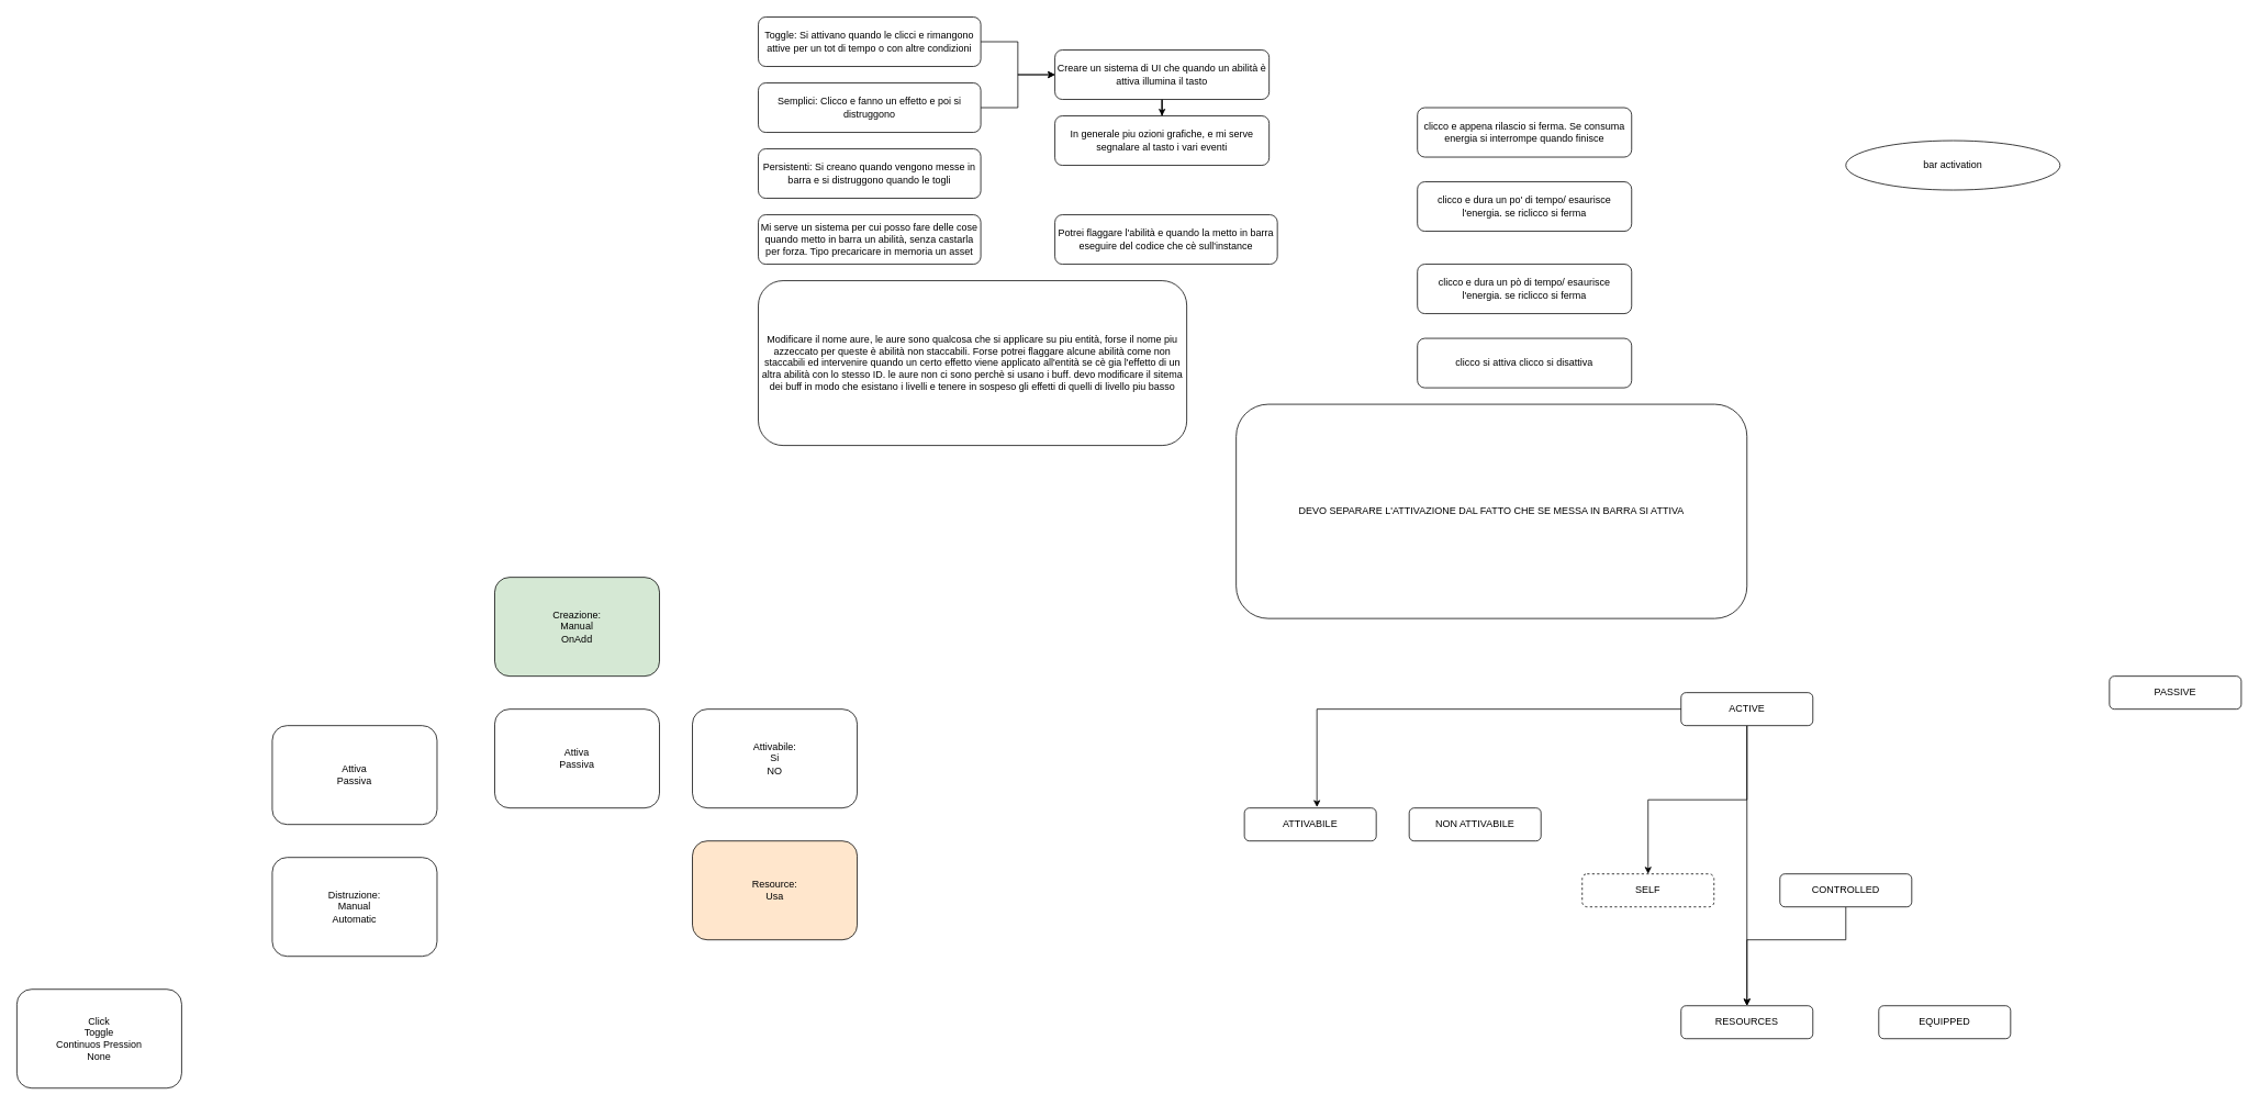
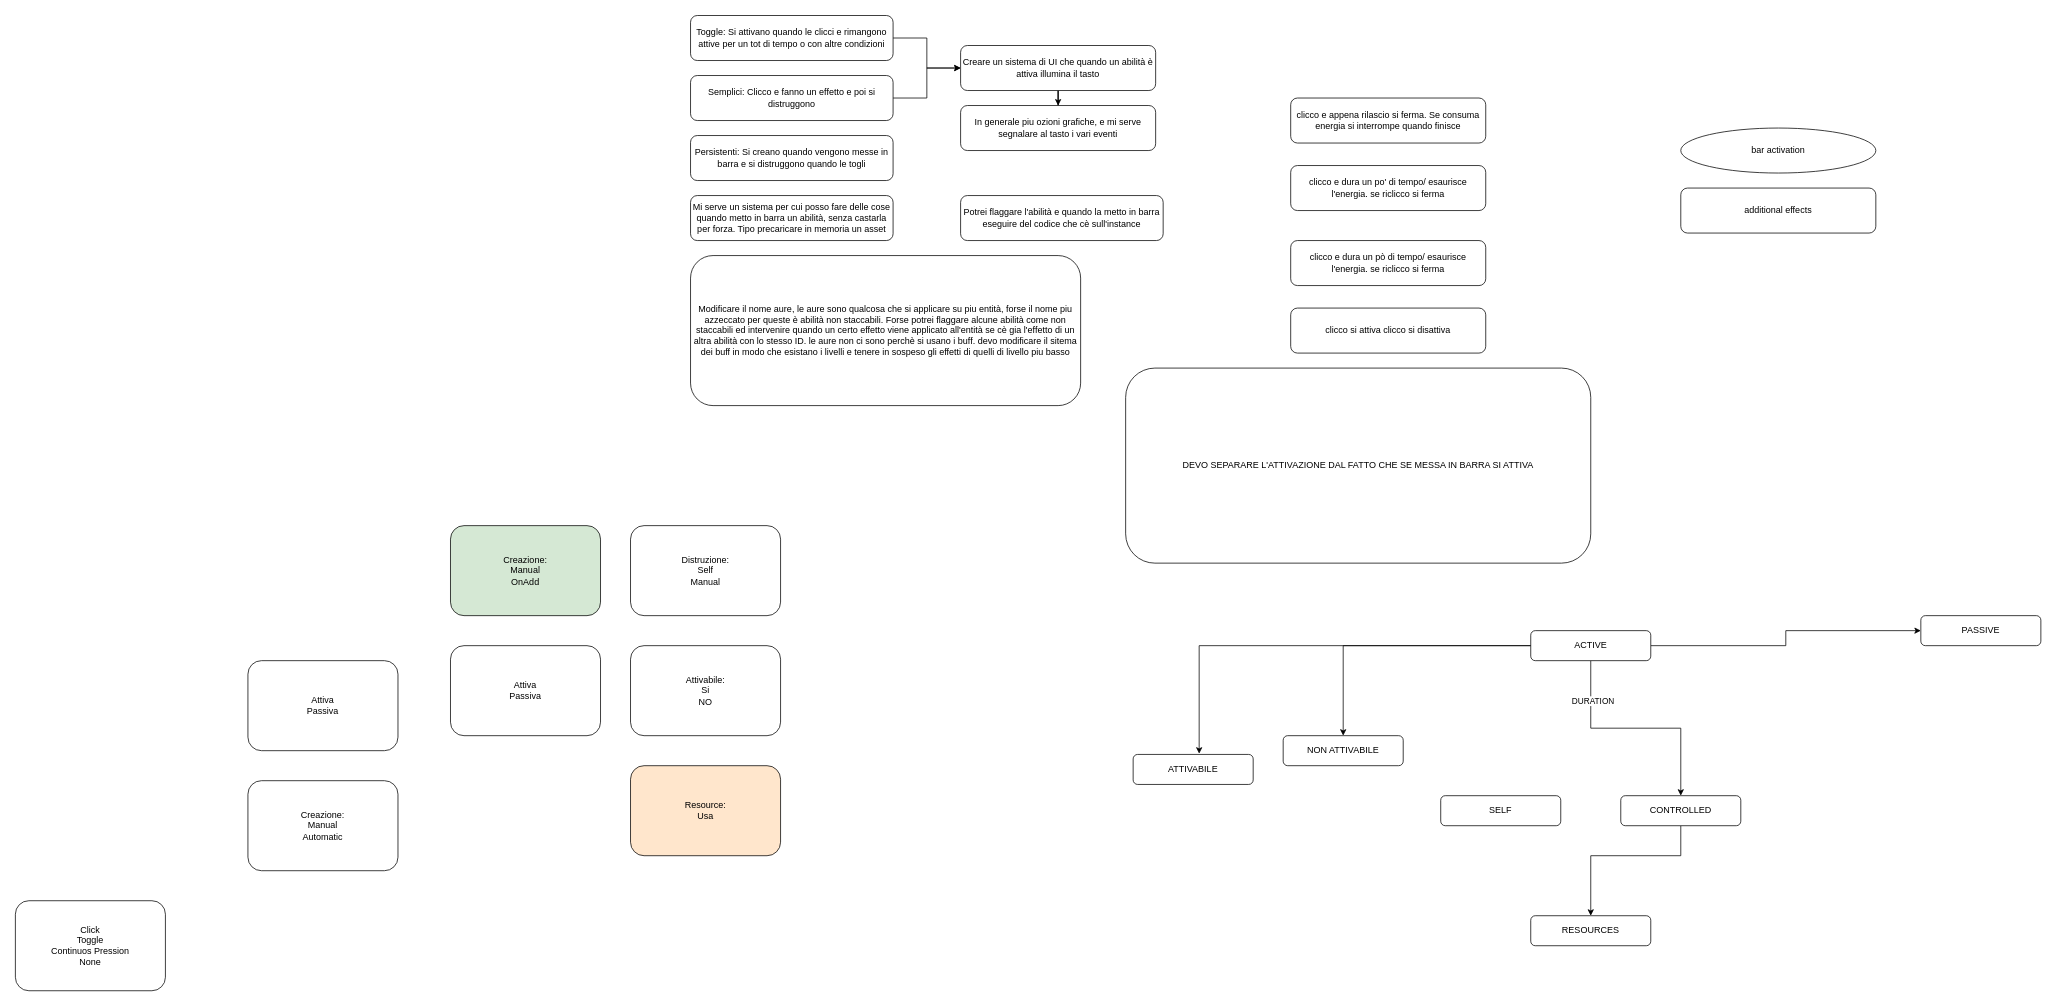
+ <mxCell id="19" value="additional effects" style="rounded=1;whiteSpace=wrap;html=1;" parent="1" vertex="1"><mxGeometry x="2240" y="250" width="260" height="60" as="geometry" /></mxCell>
+ <mxCell id="23" value="Distruzione:&lt;br&gt;Self&lt;br&gt;Manual" style="rounded=1;whiteSpace=wrap;html=1;" vertex="1" parent="1"><mxGeometry x="840" y="700" width="200" height="120" as="geometry" /></mxCell>
- <mxCell id="27" style="edgeStyle=orthogonalEdgeStyle;rounded=0;orthogonalLoop=1;jettySize=auto;html=1;entryX=0.5;entryY=0;entryDx=0;entryDy=0;" edge="1" parent="1" source="31" target="33"><mxGeometry relative="1" as="geometry" /></mxCell>
+ <mxCell id="27" style="edgeStyle=orthogonalEdgeStyle;rounded=0;orthogonalLoop=1;jettySize=auto;html=1;" edge="1" parent="1" source="31" target="32"><mxGeometry relative="1" as="geometry" /></mxCell>
+ <mxCell id="28" style="edgeStyle=orthogonalEdgeStyle;rounded=0;orthogonalLoop=1;jettySize=auto;html=1;entryX=0.5;entryY=0;entryDx=0;entryDy=0;" edge="1" parent="1" source="31" target="35"><mxGeometry relative="1" as="geometry" /></mxCell>
+ <mxCell id="29" value="DURATION" style="edgeLabel;html=1;align=center;verticalAlign=middle;resizable=0;points=[];" vertex="1" connectable="0" parent="28"><mxGeometry x="-0.647" y="2" relative="1" as="geometry"><mxPoint as="offset" /></mxGeometry></mxCell>
- <mxCell id="38" value="ATTIVABILE" style="rounded=1;whiteSpace=wrap;html=1;" vertex="1" parent="1"><mxGeometry x="1510" y="980" width="160" height="40" as="geometry" /></mxCell>
+ <mxCell id="38" value="ATTIVABILE" style="rounded=1;whiteSpace=wrap;html=1;" vertex="1" parent="1"><mxGeometry x="1510" y="1005" width="160" height="40" as="geometry" /></mxCell>
- <mxCell id="30" style="edgeStyle=orthogonalEdgeStyle;rounded=0;orthogonalLoop=1;jettySize=auto;html=1;" edge="1" parent="1" source="31" target="36"><mxGeometry relative="1" as="geometry" /></mxCell>
+ <mxCell id="30" style="edgeStyle=orthogonalEdgeStyle;rounded=0;orthogonalLoop=1;jettySize=auto;html=1;entryX=0.5;entryY=0;entryDx=0;entryDy=0;" edge="1" parent="1" source="31" target="39"><mxGeometry relative="1" as="geometry" /></mxCell>
- <mxCell id="33" value="SELF" style="rounded=1;whiteSpace=wrap;html=1;dashed=1;" vertex="1" parent="1"><mxGeometry x="1920" y="1060" width="160" height="40" as="geometry" /></mxCell>
+ <mxCell id="33" value="SELF" style="rounded=1;whiteSpace=wrap;html=1;" vertex="1" parent="1"><mxGeometry x="1920" y="1060" width="160" height="40" as="geometry" /></mxCell>
- <mxCell id="21" value="Distruzione:&lt;br&gt;Manual&lt;br&gt;Automatic" style="rounded=1;whiteSpace=wrap;html=1;" vertex="1" parent="1"><mxGeometry x="330" y="1040" width="200" height="120" as="geometry" /></mxCell>
+ <mxCell id="21" value="Creazione:&lt;br&gt;Manual&lt;br&gt;Automatic" style="rounded=1;whiteSpace=wrap;html=1;" vertex="1" parent="1"><mxGeometry x="330" y="1040" width="200" height="120" as="geometry" /></mxCell>
- <mxCell id="37" value="EQUIPPED" style="rounded=1;whiteSpace=wrap;html=1;" vertex="1" parent="1"><mxGeometry x="2280" y="1220" width="160" height="40" as="geometry" /></mxCell>
